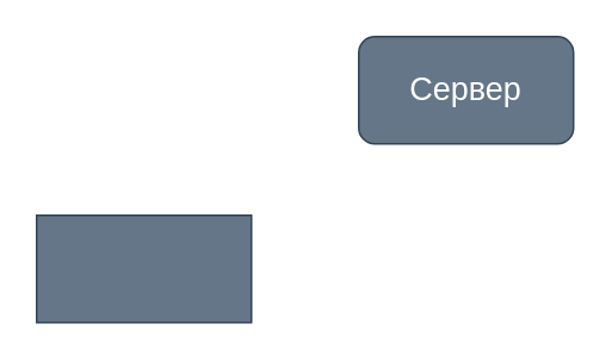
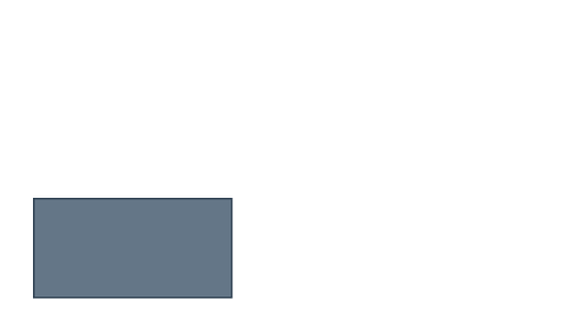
- <mxCell id="2" value="&lt;font style=&quot;font-size: 18px;&quot;&gt;Сервер&lt;/font&gt;" style="rounded=1;whiteSpace=wrap;html=1;fillColor=#647687;strokeColor=#314354;fontColor=#ffffff;" vertex="1" parent="1"><mxGeometry x="200" y="20" width="120" height="60" as="geometry" /></mxCell>
